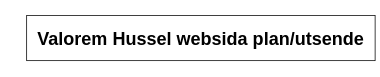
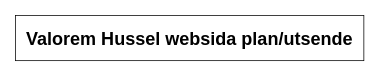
- <mxCell id="2" value="&lt;h1 style=&quot;line-height: 130%;&quot;&gt;Valorem Hussel websida plan/utsende&lt;/h1&gt;" style="rounded=0;whiteSpace=wrap;html=1;" vertex="1" parent="1"><mxGeometry x="35" y="20" width="464" height="60" as="geometry" /></mxCell>
+ <mxCell id="2" value="&lt;h1 style=&quot;line-height: 130%;&quot;&gt;Valorem Hussel websida plan/utsende&lt;/h1&gt;" style="rounded=0;whiteSpace=wrap;html=1;" vertex="1" parent="1"><mxGeometry x="20" y="20" width="464" height="60" as="geometry" /></mxCell>
